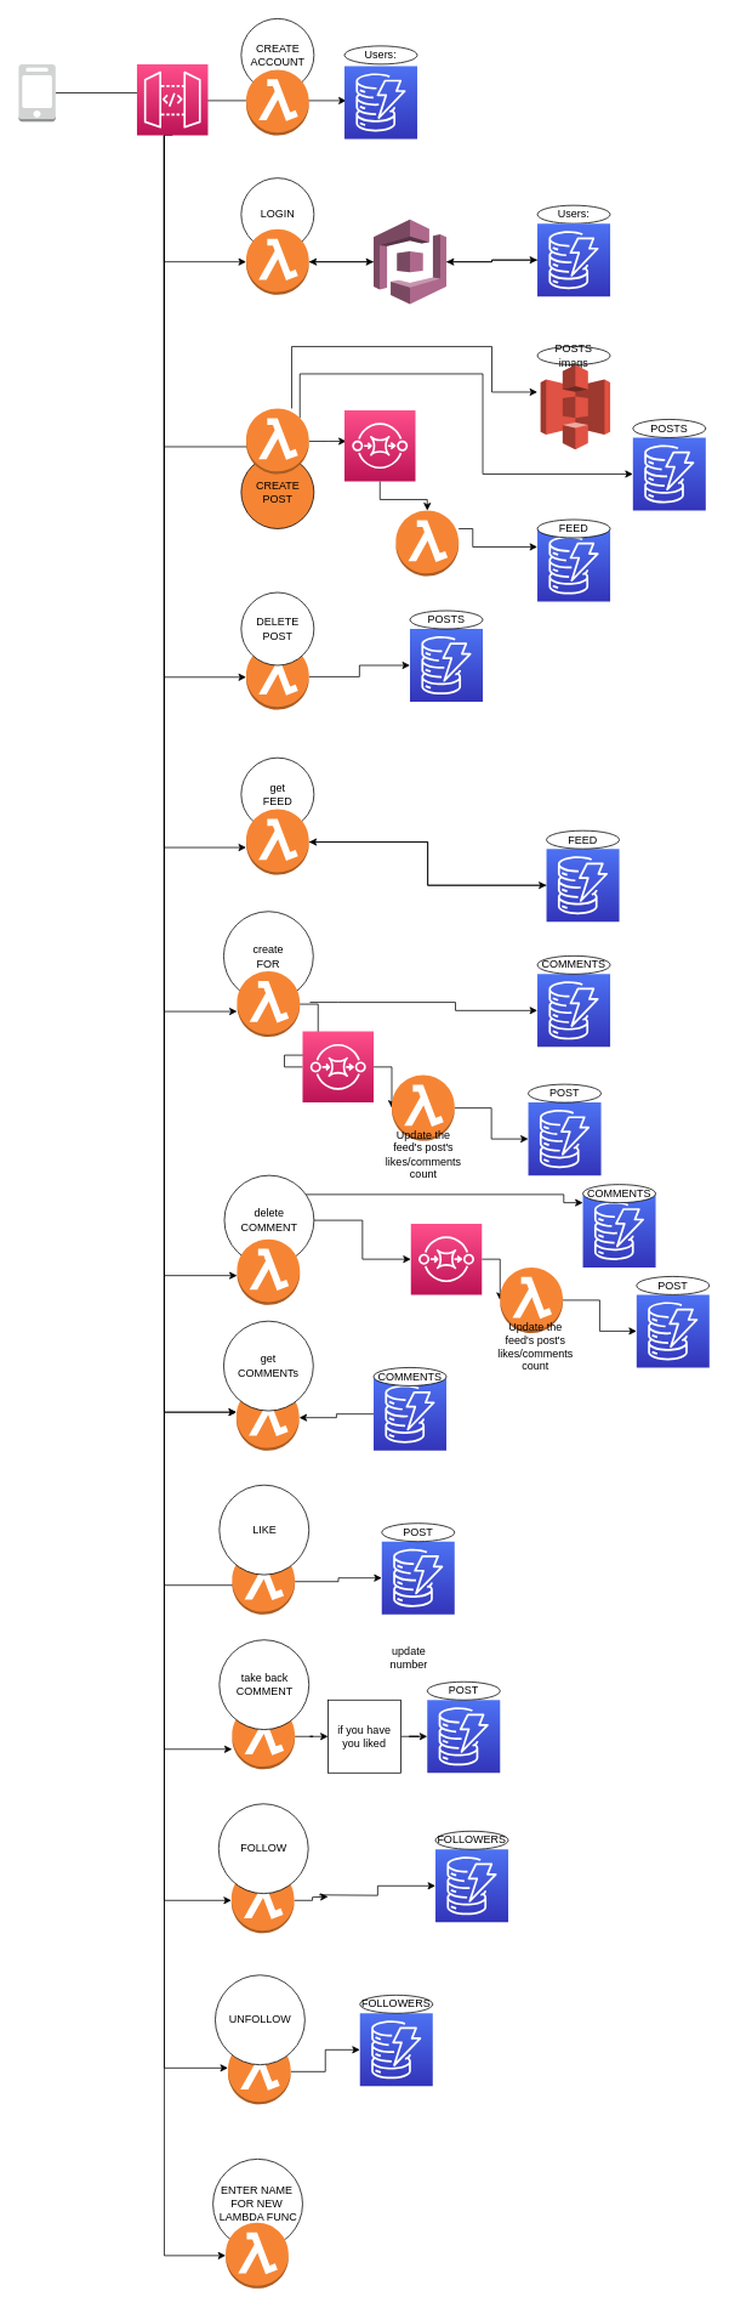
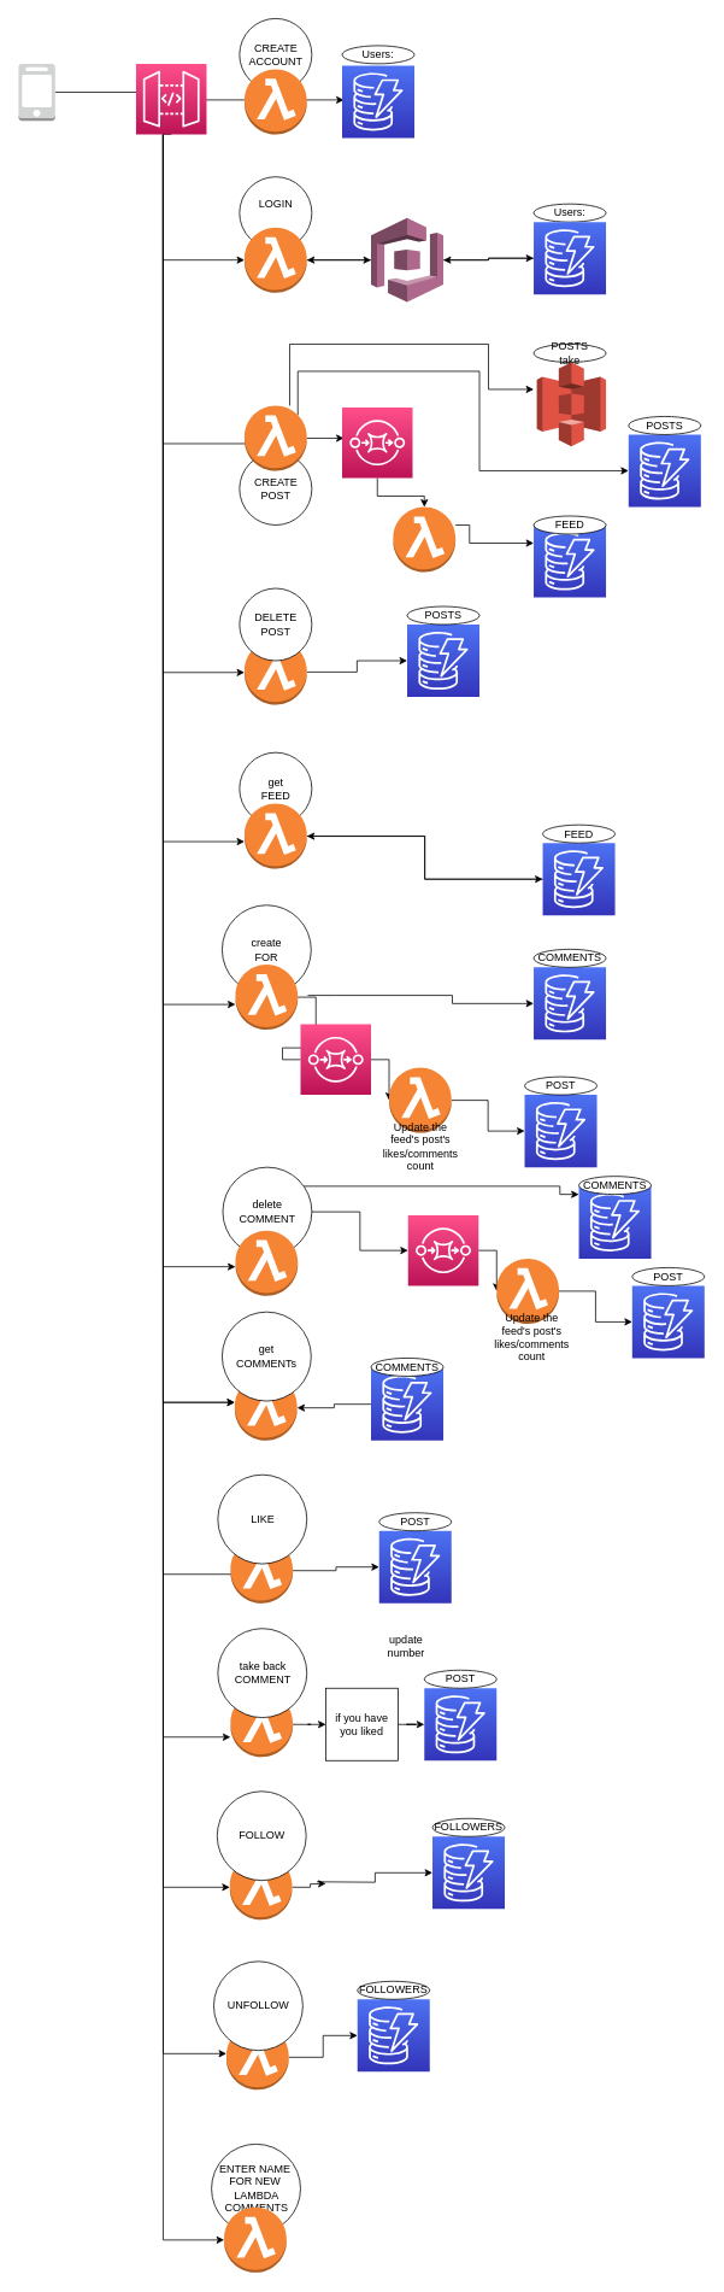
- <mxCell id="24" value="LOGIN" style="text;html=1;strokeColor=none;fillColor=none;align=center;verticalAlign=middle;whiteSpace=wrap;rounded=0;" vertex="1" parent="1"><mxGeometry x="274.5" y="220" width="60" height="30" as="geometry" /></mxCell>
+ <mxCell id="24" value="LOGIN" style="text;html=1;strokeColor=none;fillColor=none;align=center;verticalAlign=middle;whiteSpace=wrap;rounded=0;" vertex="1" parent="1"><mxGeometry x="274.5" y="210" width="60" height="30" as="geometry" /></mxCell>
- <mxCell id="43" value="POSTS&lt;br&gt;imags" style="ellipse;whiteSpace=wrap;html=1;" vertex="1" parent="1"><mxGeometry x="590" y="380" width="80" height="20" as="geometry" /></mxCell>
+ <mxCell id="43" value="POSTS&lt;br&gt;take" style="ellipse;whiteSpace=wrap;html=1;" vertex="1" parent="1"><mxGeometry x="590" y="380" width="80" height="20" as="geometry" /></mxCell>
- <mxCell id="33" value="CREATE POST" style="ellipse;whiteSpace=wrap;html=1;aspect=fixed;fillColor=#f58534;" vertex="1" parent="1"><mxGeometry x="264.5" y="500" width="80" height="80" as="geometry" /></mxCell>
+ <mxCell id="33" value="CREATE POST" style="ellipse;whiteSpace=wrap;html=1;aspect=fixed;" vertex="1" parent="1"><mxGeometry x="264.5" y="500" width="80" height="80" as="geometry" /></mxCell>
- <mxCell id="83" value="ENTER NAME&amp;nbsp;&lt;br&gt;FOR NEW&amp;nbsp;&lt;br&gt;LAMBDA FUNC" style="ellipse;whiteSpace=wrap;html=1;aspect=fixed;" vertex="1" parent="1"><mxGeometry x="233.5" y="2370" width="98.5" height="98.5" as="geometry" /></mxCell>
+ <mxCell id="83" value="ENTER NAME&amp;nbsp;&lt;br&gt;FOR NEW&amp;nbsp;&lt;br&gt;LAMBDA COMMENTS" style="ellipse;whiteSpace=wrap;html=1;aspect=fixed;" vertex="1" parent="1"><mxGeometry x="233.5" y="2370" width="98.5" height="98.5" as="geometry" /></mxCell>
